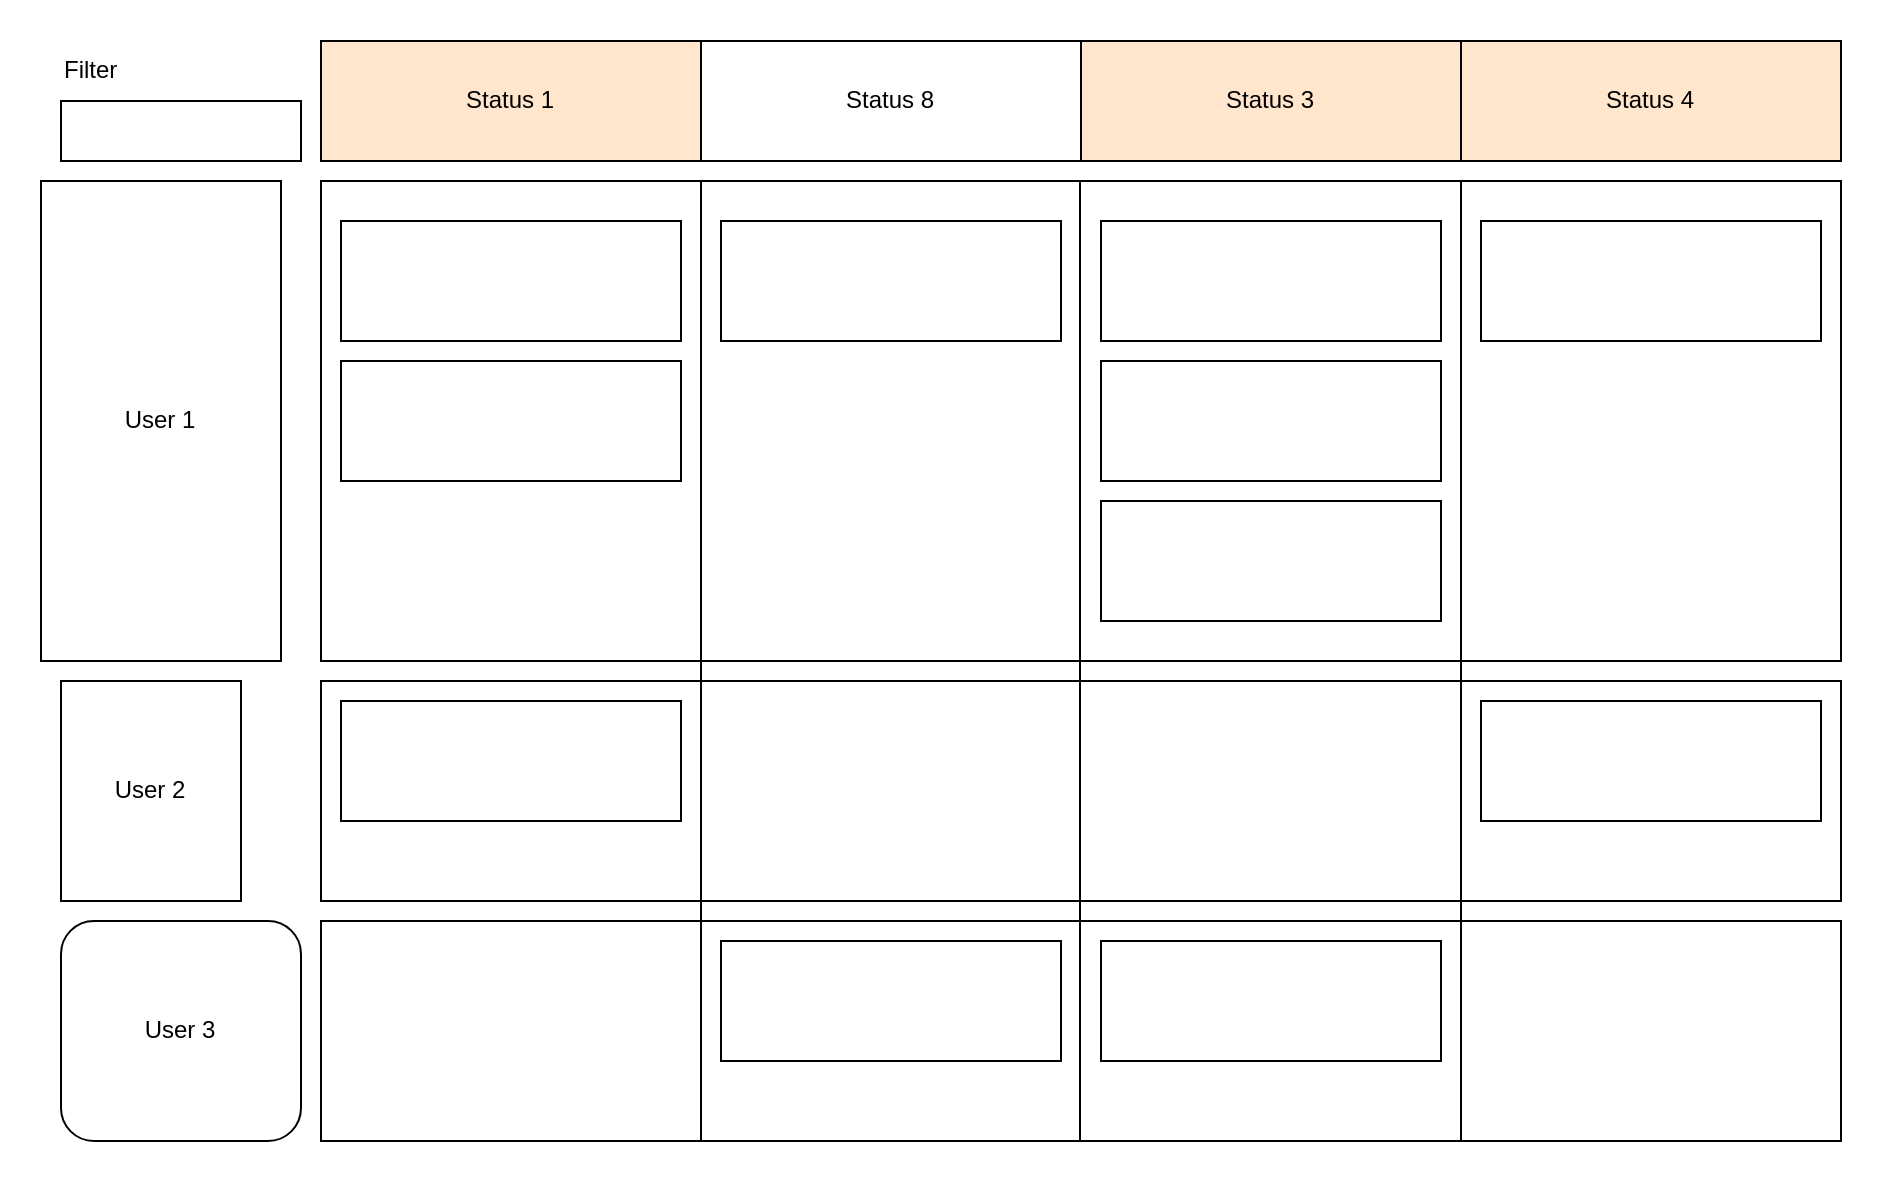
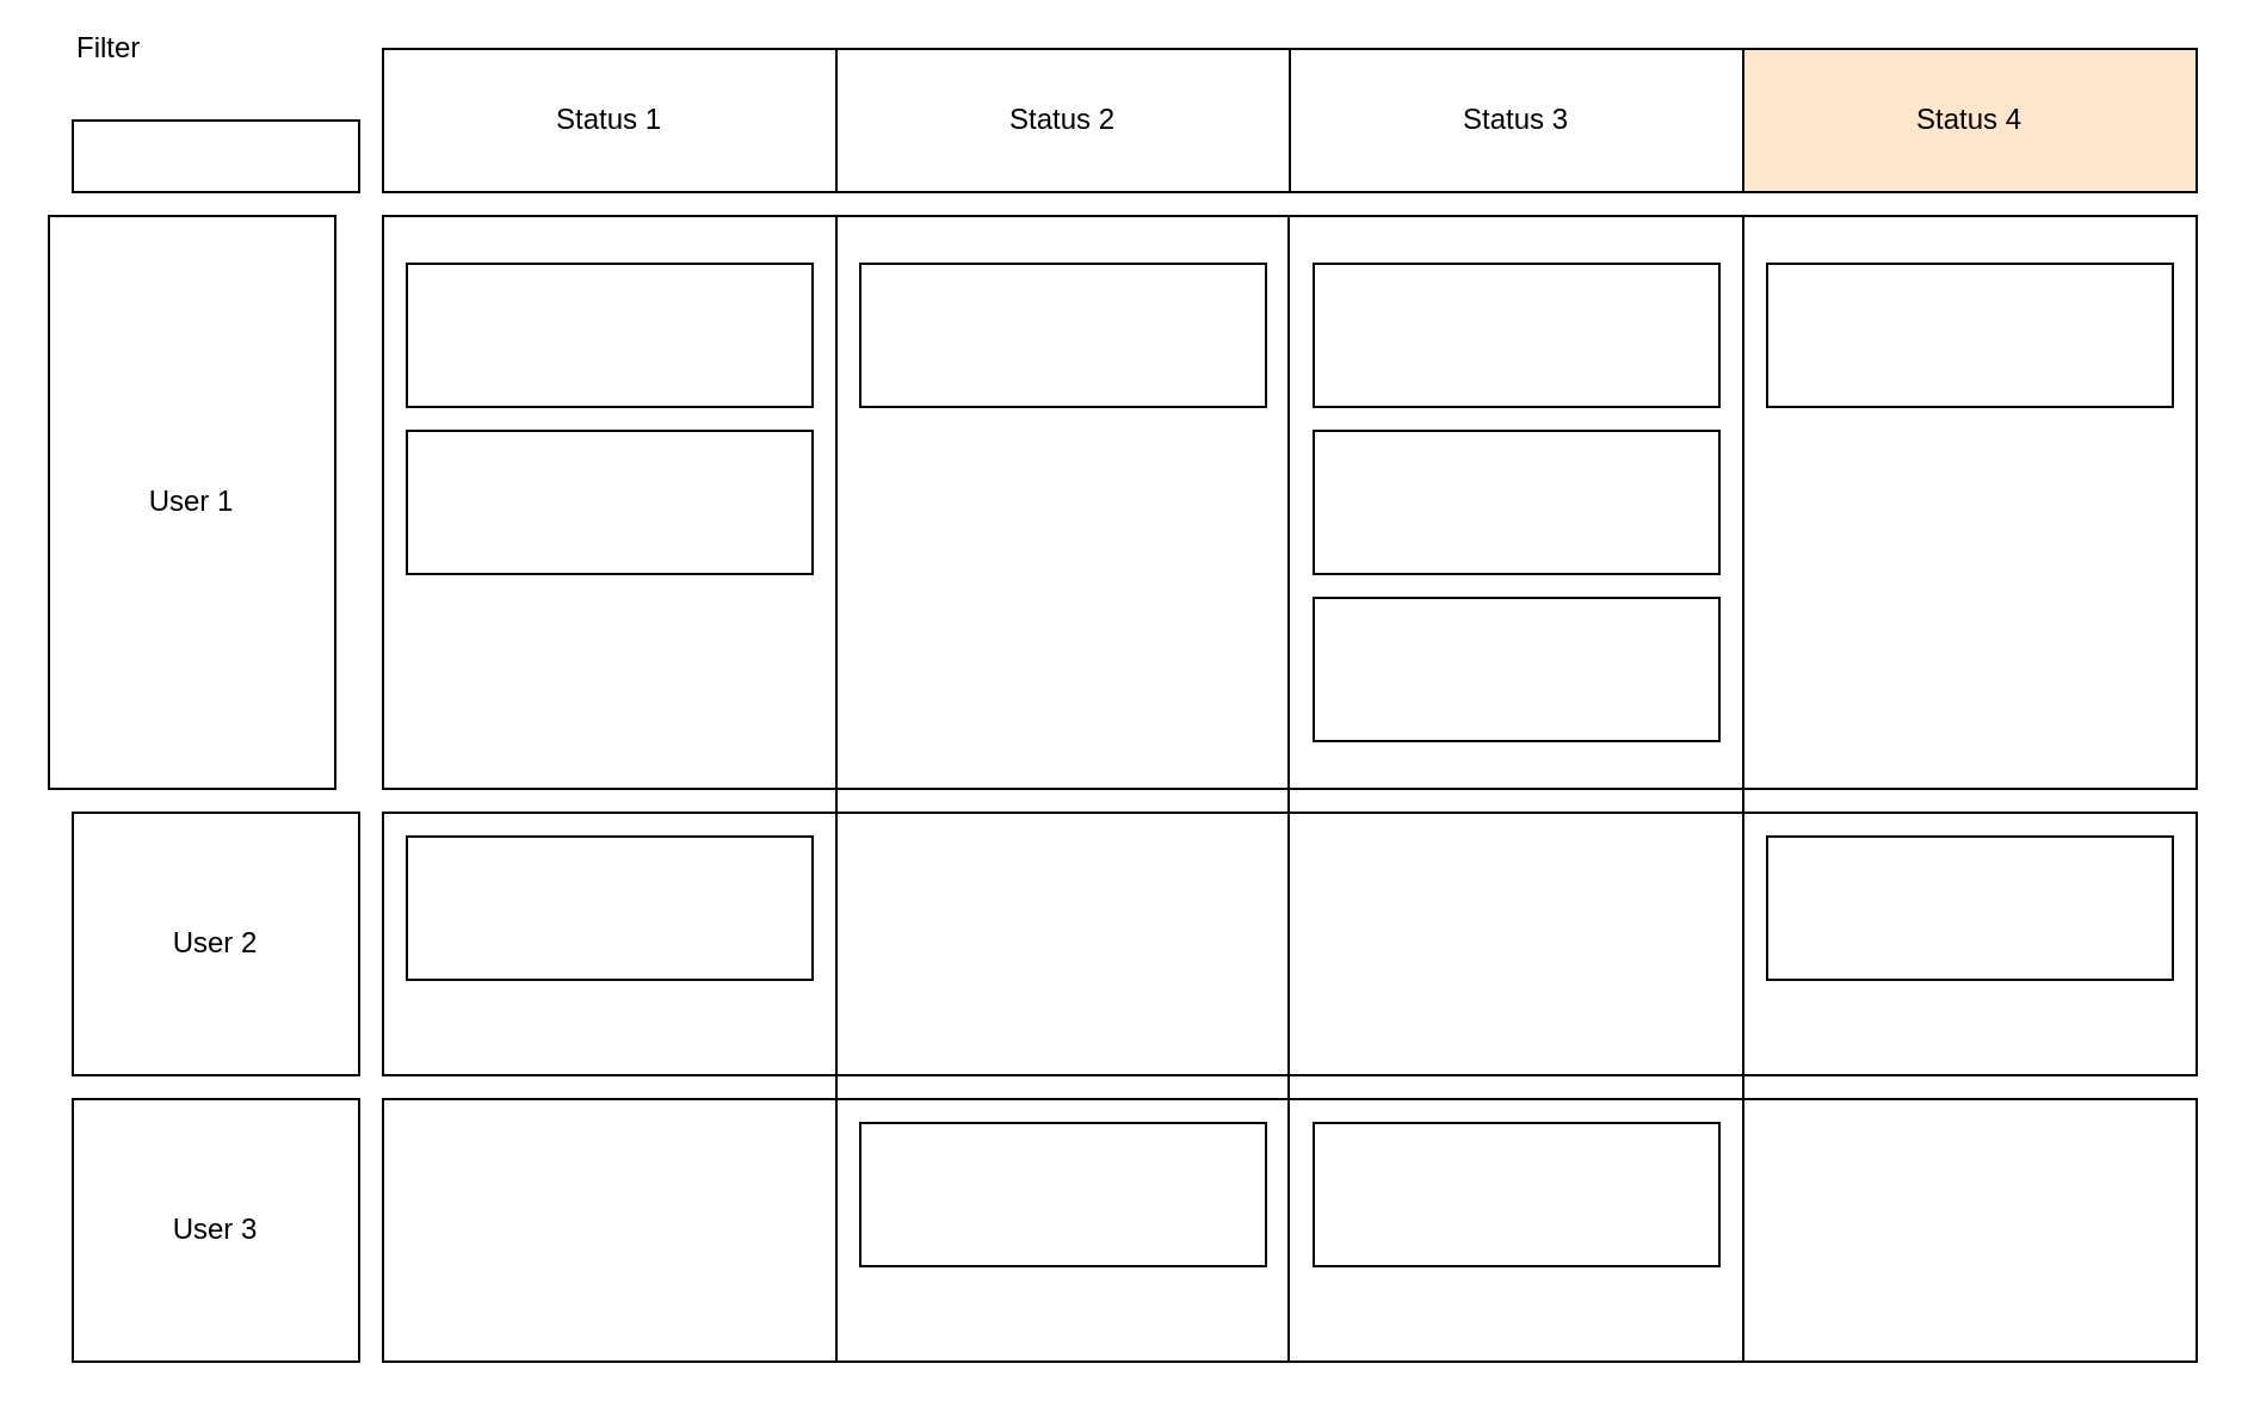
- <mxCell id="27" value="Filter" style="text;html=1;strokeColor=none;fillColor=none;align=left;verticalAlign=middle;whiteSpace=wrap;rounded=0;" vertex="1" parent="1"><mxGeometry x="30" y="20" width="60" height="30" as="geometry" /></mxCell>
+ <mxCell id="27" value="Filter" style="text;html=1;strokeColor=none;fillColor=none;align=left;verticalAlign=middle;whiteSpace=wrap;rounded=0;" vertex="1" parent="1"><mxGeometry x="30" y="5" width="60" height="30" as="geometry" /></mxCell>
- <mxCell id="15" value="Status 1" style="rounded=0;whiteSpace=wrap;html=1;fillColor=#ffe6cc;" vertex="1" parent="1"><mxGeometry x="160" y="20" width="190" height="60" as="geometry" /></mxCell>
+ <mxCell id="15" value="Status 1" style="rounded=0;whiteSpace=wrap;html=1;" vertex="1" parent="1"><mxGeometry x="160" y="20" width="190" height="60" as="geometry" /></mxCell>
- <mxCell id="16" value="Status 8" style="rounded=0;whiteSpace=wrap;html=1;" vertex="1" parent="1"><mxGeometry x="350" y="20" width="190" height="60" as="geometry" /></mxCell>
+ <mxCell id="16" value="Status 2" style="rounded=0;whiteSpace=wrap;html=1;" vertex="1" parent="1"><mxGeometry x="350" y="20" width="190" height="60" as="geometry" /></mxCell>
- <mxCell id="17" value="Status 3" style="rounded=0;whiteSpace=wrap;html=1;fillColor=#ffe6cc;" vertex="1" parent="1"><mxGeometry x="540" y="20" width="190" height="60" as="geometry" /></mxCell>
+ <mxCell id="17" value="Status 3" style="rounded=0;whiteSpace=wrap;html=1;" vertex="1" parent="1"><mxGeometry x="540" y="20" width="190" height="60" as="geometry" /></mxCell>
- <mxCell id="24" value="User 2" style="rounded=0;whiteSpace=wrap;html=1;" vertex="1" parent="1"><mxGeometry x="30" y="340" width="90" height="110" as="geometry" /></mxCell>
+ <mxCell id="24" value="User 2" style="rounded=0;whiteSpace=wrap;html=1;" vertex="1" parent="1"><mxGeometry x="30" y="340" width="120" height="110" as="geometry" /></mxCell>
- <mxCell id="25" value="User 3" style="whiteSpace=wrap;html=1;rounded=1;" vertex="1" parent="1"><mxGeometry x="30" y="460" width="120" height="110" as="geometry" /></mxCell>
+ <mxCell id="25" value="User 3" style="rounded=0;whiteSpace=wrap;html=1;" vertex="1" parent="1"><mxGeometry x="30" y="460" width="120" height="110" as="geometry" /></mxCell>
